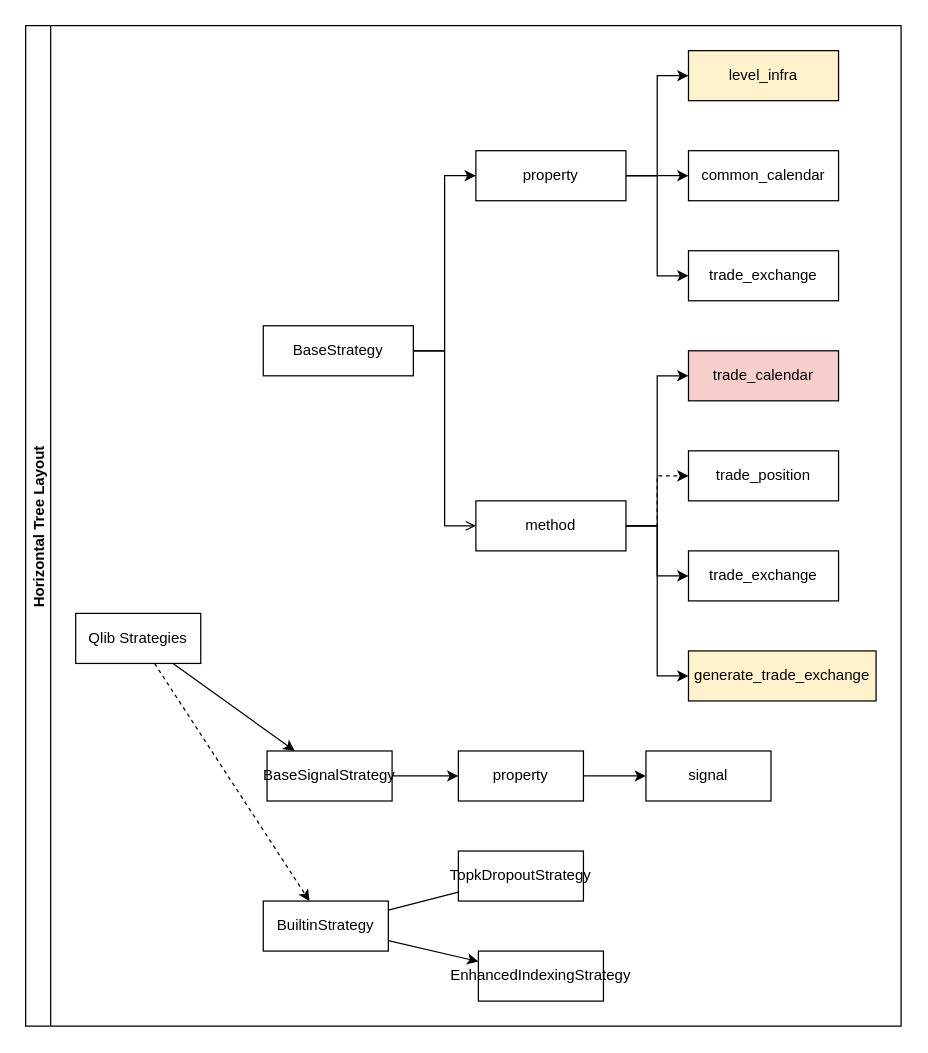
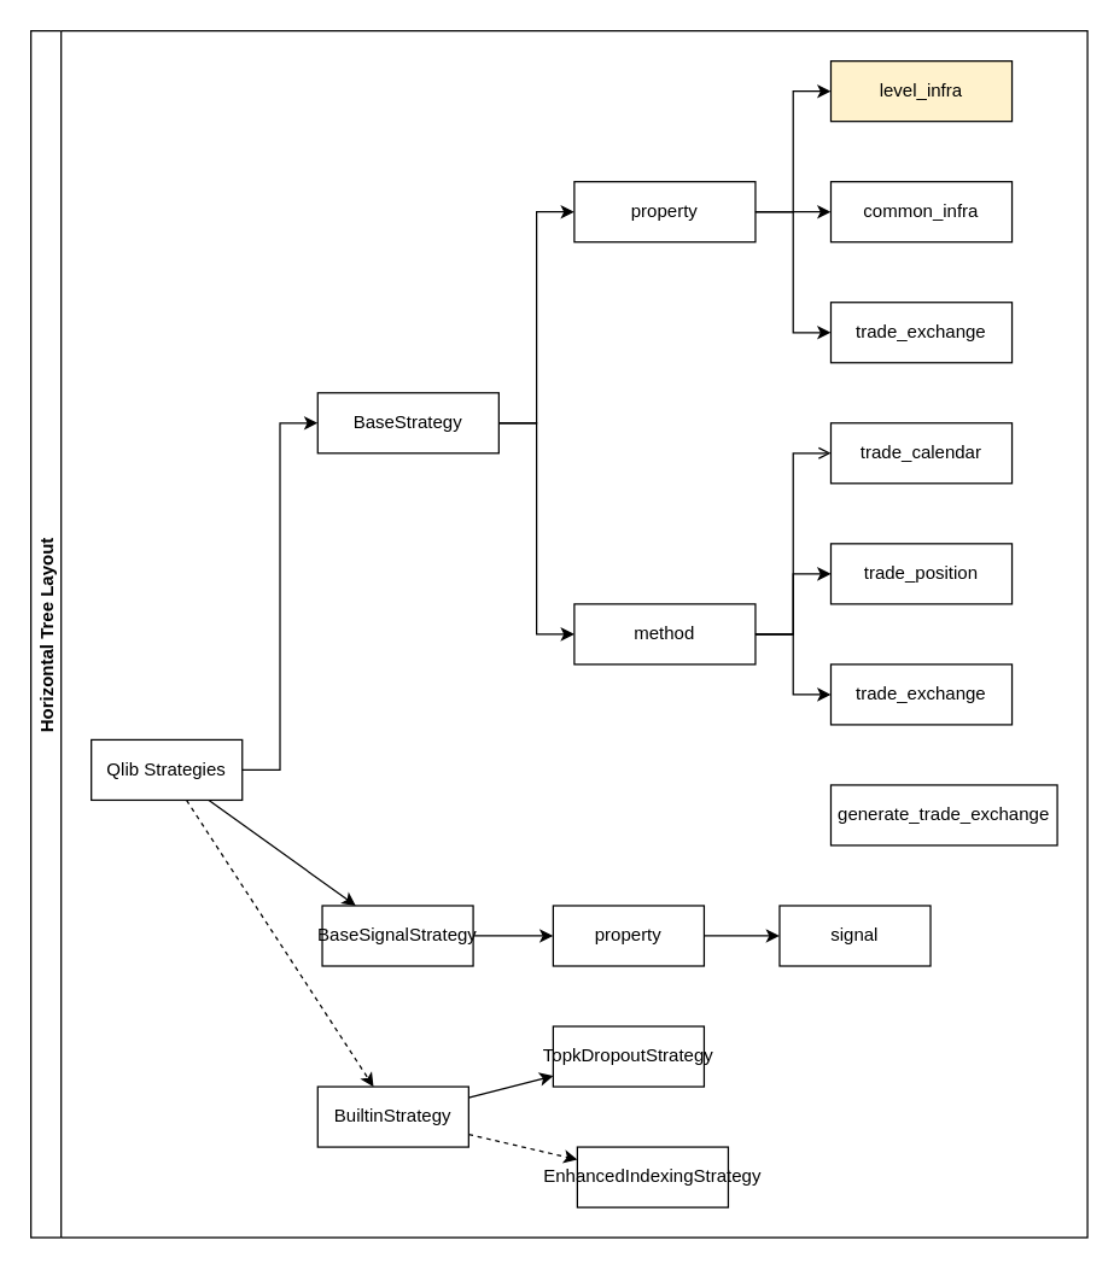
- <mxCell id="11" value="common_calendar" style="whiteSpace=wrap;html=1;" vertex="1" parent="2"><mxGeometry x="530" y="100" width="120" height="40" as="geometry" /></mxCell>
+ <mxCell id="11" value="common_infra" style="whiteSpace=wrap;html=1;" vertex="1" parent="2"><mxGeometry x="530" y="100" width="120" height="40" as="geometry" /></mxCell>
- <mxCell id="16" value="" style="edgeStyle=elbowEdgeStyle;elbow=horizontal;html=1;rounded=0;" edge="1" target="17" source="15" parent="2"><mxGeometry relative="1" as="geometry"><mxPoint x="350" y="-1039.92" as="sourcePoint" /></mxGeometry></mxCell>
+ <mxCell id="16" value="" style="edgeStyle=elbowEdgeStyle;elbow=horizontal;html=1;rounded=0;endArrow=open;" edge="1" target="17" source="15" parent="2"><mxGeometry relative="1" as="geometry"><mxPoint x="350" y="-1039.92" as="sourcePoint" /></mxGeometry></mxCell>
- <mxCell id="17" value="trade_calendar" style="whiteSpace=wrap;html=1;fillColor=#f8cecc;" vertex="1" parent="2"><mxGeometry x="530" y="260" width="120" height="40" as="geometry" /></mxCell>
+ <mxCell id="17" value="trade_calendar" style="whiteSpace=wrap;html=1;" vertex="1" parent="2"><mxGeometry x="530" y="260" width="120" height="40" as="geometry" /></mxCell>
- <mxCell id="18" value="" style="edgeStyle=elbowEdgeStyle;elbow=horizontal;html=1;rounded=0;dashed=1;" edge="1" target="19" source="15" parent="2"><mxGeometry relative="1" as="geometry"><mxPoint x="520" y="-962" as="sourcePoint" /></mxGeometry></mxCell>
+ <mxCell id="18" value="" style="edgeStyle=elbowEdgeStyle;elbow=horizontal;html=1;rounded=0;" edge="1" target="19" source="15" parent="2"><mxGeometry relative="1" as="geometry"><mxPoint x="520" y="-962" as="sourcePoint" /></mxGeometry></mxCell>
+ <mxCell id="5" value="" style="edgeStyle=elbowEdgeStyle;elbow=horizontal;html=1;rounded=0;" edge="1" parent="2" source="3" target="4"><mxGeometry relative="1" as="geometry" /></mxCell>
- <mxCell id="14" value="" style="edgeStyle=elbowEdgeStyle;elbow=horizontal;html=1;rounded=0;endArrow=open;" edge="1" target="15" source="4" parent="2"><mxGeometry relative="1" as="geometry"><mxPoint x="180" y="-941.2" as="sourcePoint" /></mxGeometry></mxCell>
+ <mxCell id="14" value="" style="edgeStyle=elbowEdgeStyle;elbow=horizontal;html=1;rounded=0;" edge="1" target="15" source="4" parent="2"><mxGeometry relative="1" as="geometry"><mxPoint x="180" y="-941.2" as="sourcePoint" /></mxGeometry></mxCell>
- <mxCell id="22" value="" style="edgeStyle=elbowEdgeStyle;elbow=horizontal;html=1;rounded=0;" edge="1" target="23" source="15" parent="2"><mxGeometry relative="1" as="geometry"><mxPoint x="520" y="-646.4" as="sourcePoint" /></mxGeometry></mxCell>
- <mxCell id="23" value="generate_trade_exchange" style="whiteSpace=wrap;html=1;fillColor=#fff2cc;" vertex="1" parent="2"><mxGeometry x="530" y="500" width="150" height="40" as="geometry" /></mxCell>
+ <mxCell id="23" value="generate_trade_exchange" style="whiteSpace=wrap;html=1;" vertex="1" parent="2"><mxGeometry x="530" y="500" width="150" height="40" as="geometry" /></mxCell>
- <mxCell id="32" value="" style="edgeStyle=none;html=1;endArrow=none;" edge="1" target="33" source="31" parent="2"><mxGeometry relative="1" as="geometry"><mxPoint x="144.286" y="810" as="sourcePoint" /></mxGeometry></mxCell>
+ <mxCell id="32" value="" style="edgeStyle=none;html=1;" edge="1" target="33" source="31" parent="2"><mxGeometry relative="1" as="geometry"><mxPoint x="144.286" y="810" as="sourcePoint" /></mxGeometry></mxCell>
- <mxCell id="34" value="" style="edgeStyle=none;html=1;" edge="1" target="35" source="31" parent="2"><mxGeometry relative="1" as="geometry"><mxPoint x="330" y="1000" as="sourcePoint" /></mxGeometry></mxCell>
+ <mxCell id="34" value="" style="edgeStyle=none;html=1;dashed=1;" edge="1" target="35" source="31" parent="2"><mxGeometry relative="1" as="geometry"><mxPoint x="330" y="1000" as="sourcePoint" /></mxGeometry></mxCell>
